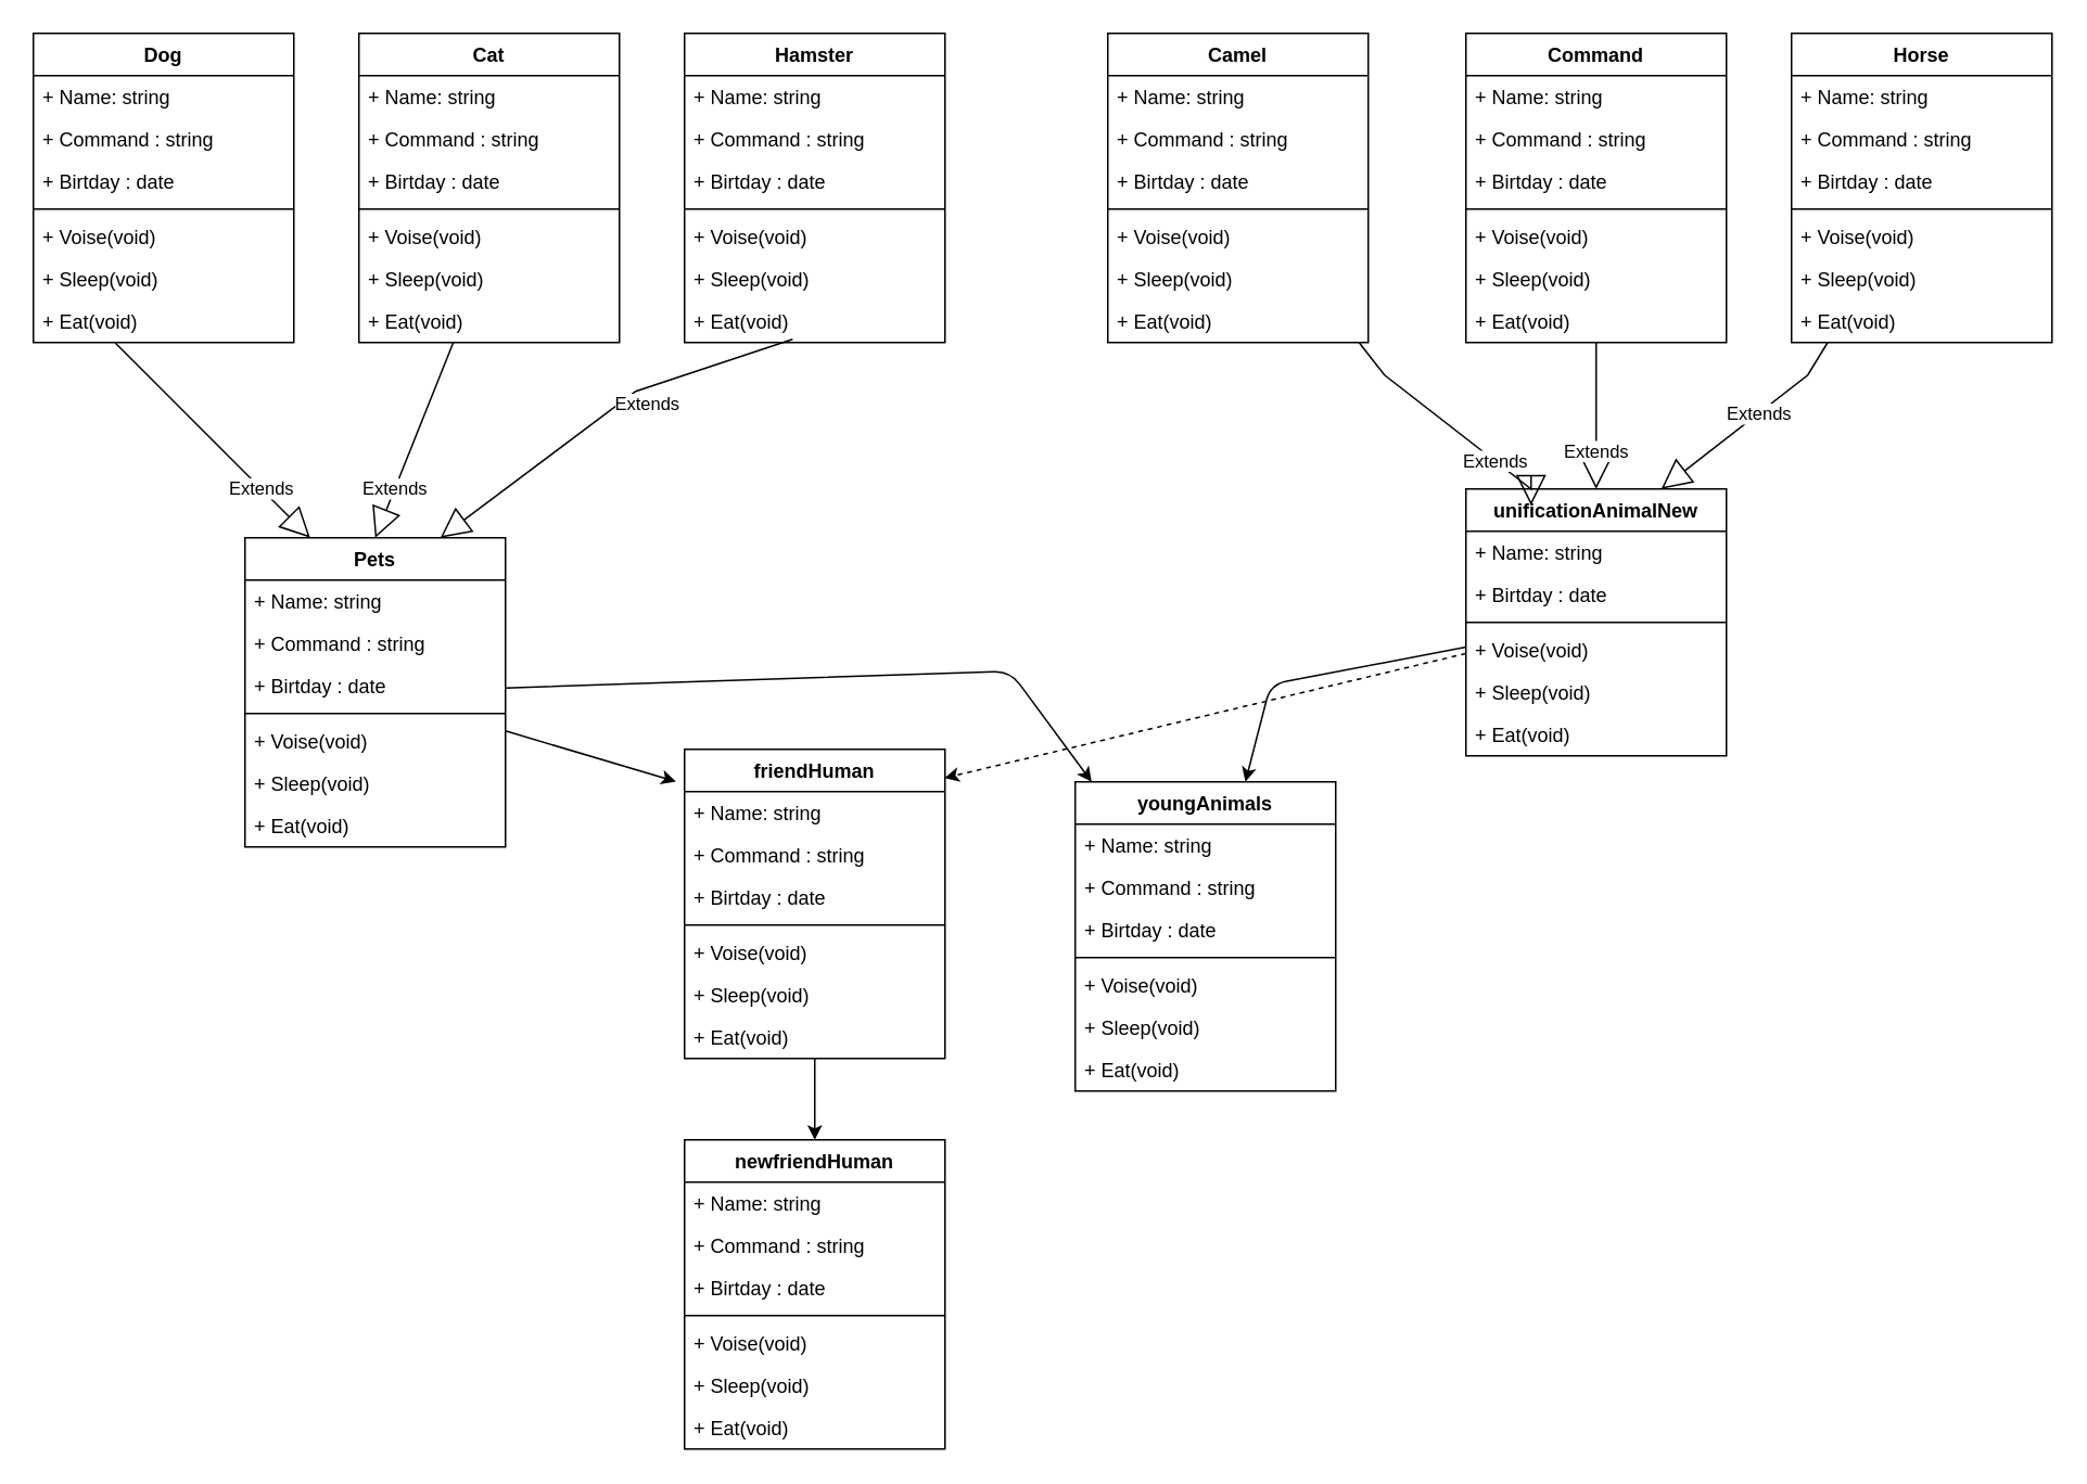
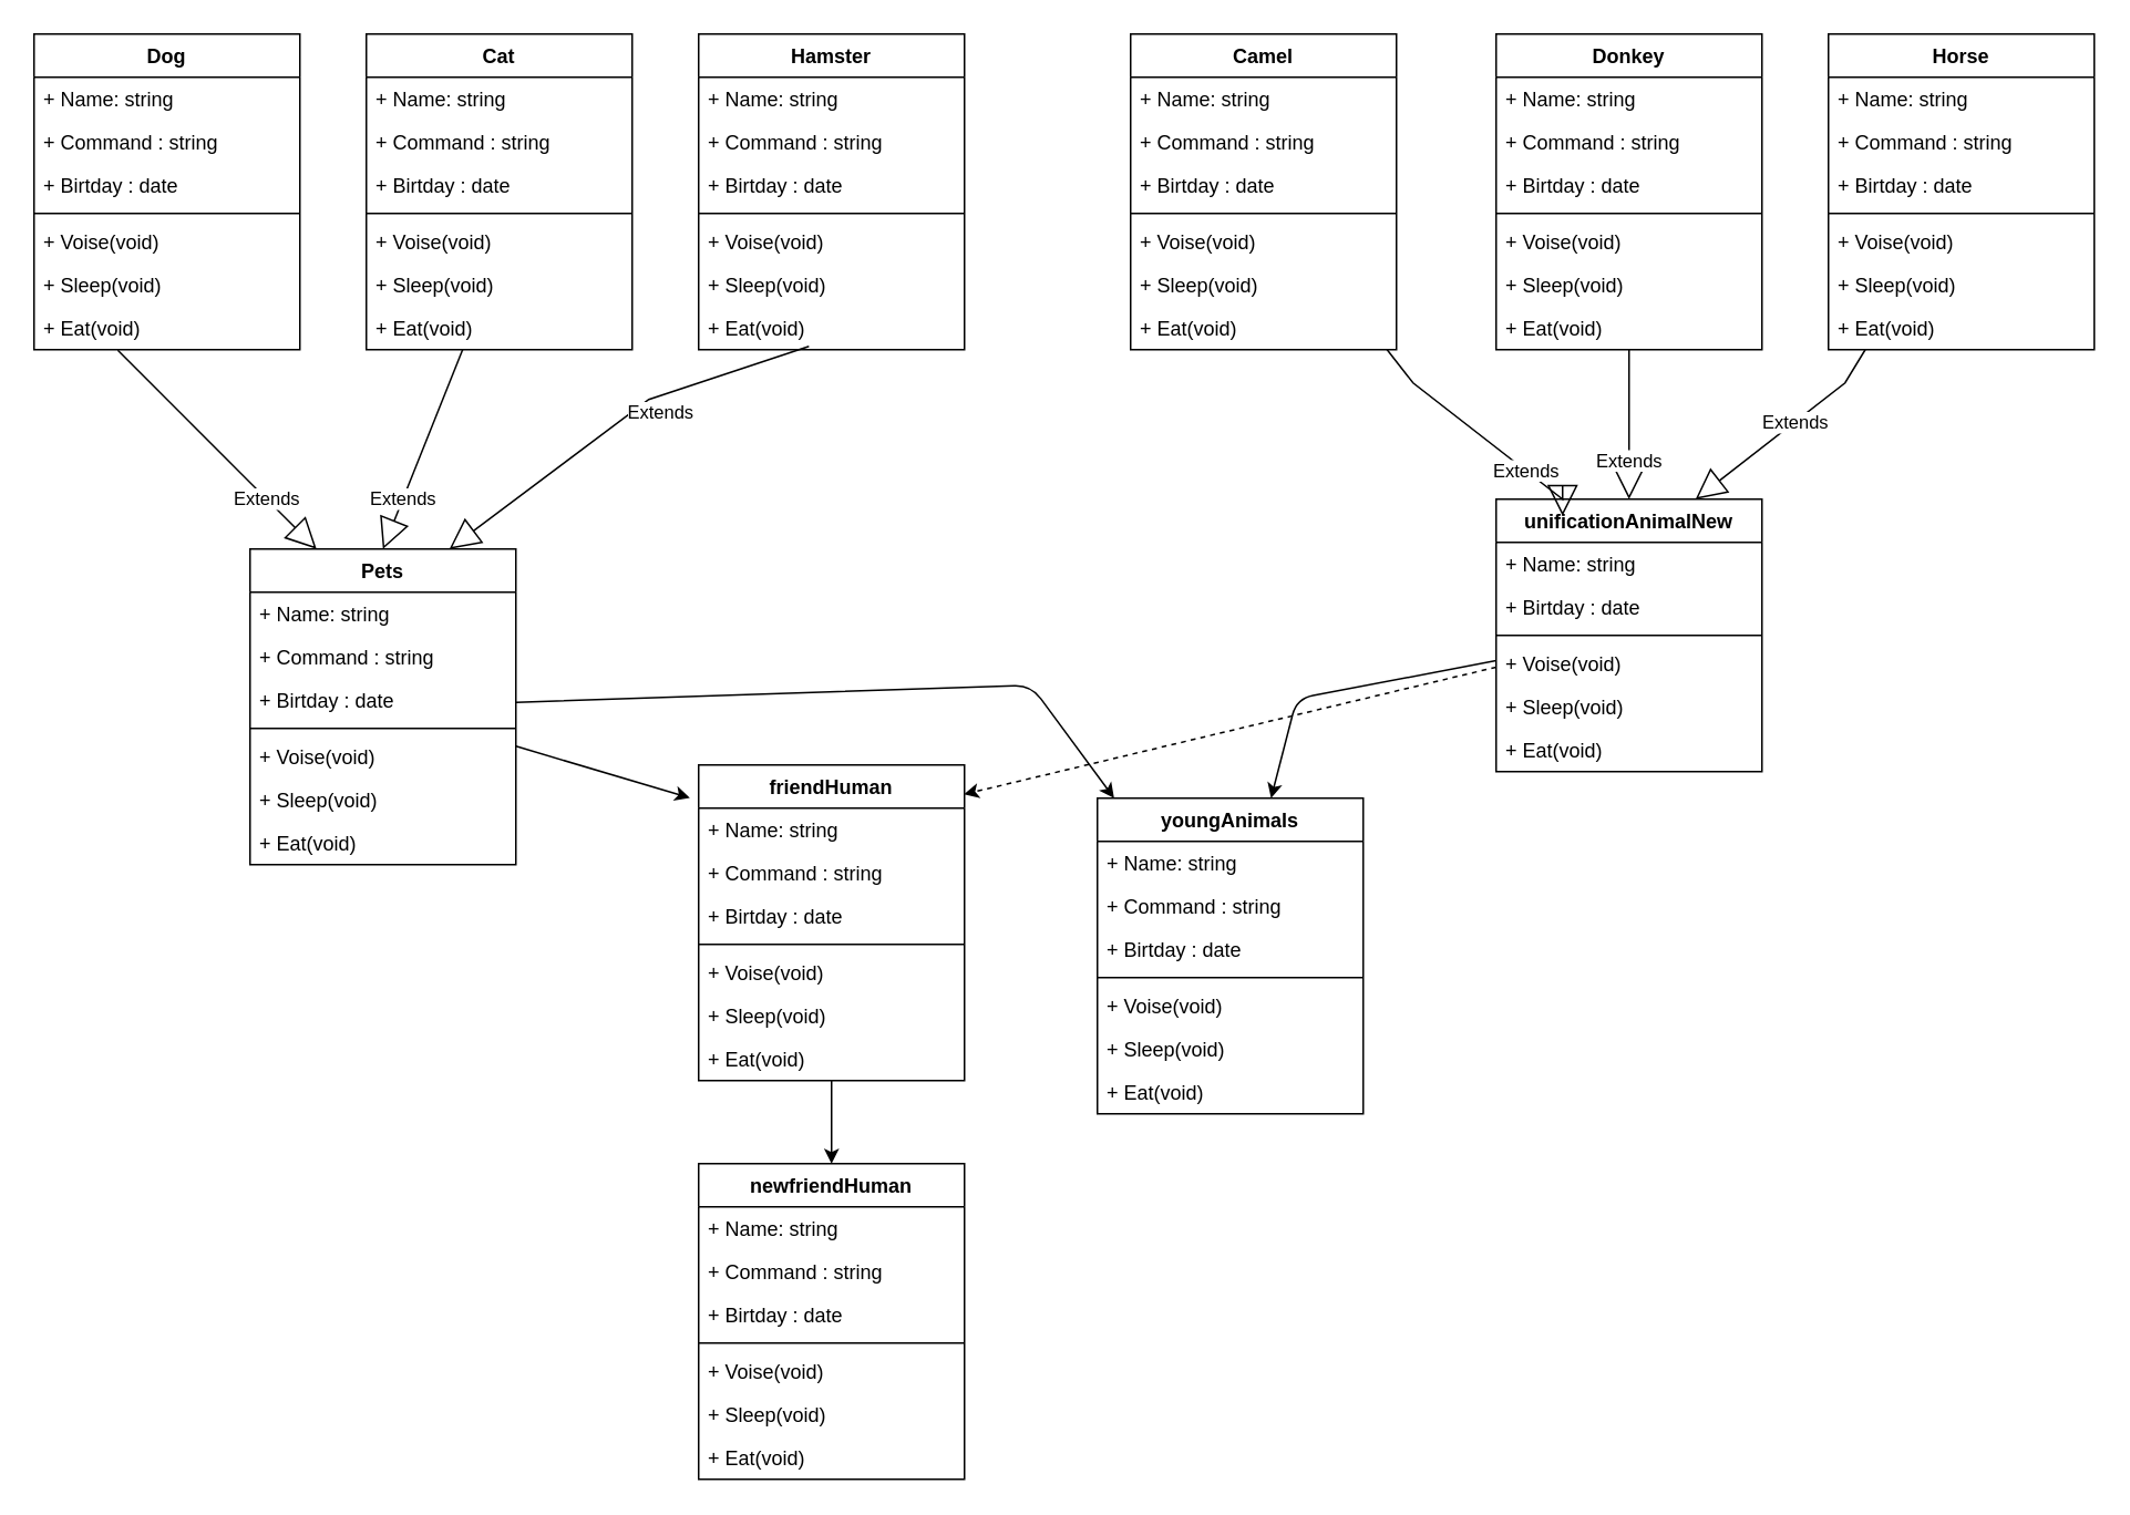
- <mxCell id="70" value="Command" style="swimlane;fontStyle=1;align=center;verticalAlign=top;childLayout=stackLayout;horizontal=1;startSize=26;horizontalStack=0;resizeParent=1;resizeParentMax=0;resizeLast=0;collapsible=1;marginBottom=0;" parent="1" vertex="1"><mxGeometry x="900" y="20" width="160" height="190" as="geometry" /></mxCell>
+ <mxCell id="70" value="Donkey" style="swimlane;fontStyle=1;align=center;verticalAlign=top;childLayout=stackLayout;horizontal=1;startSize=26;horizontalStack=0;resizeParent=1;resizeParentMax=0;resizeLast=0;collapsible=1;marginBottom=0;" parent="1" vertex="1"><mxGeometry x="900" y="20" width="160" height="190" as="geometry" /></mxCell>
